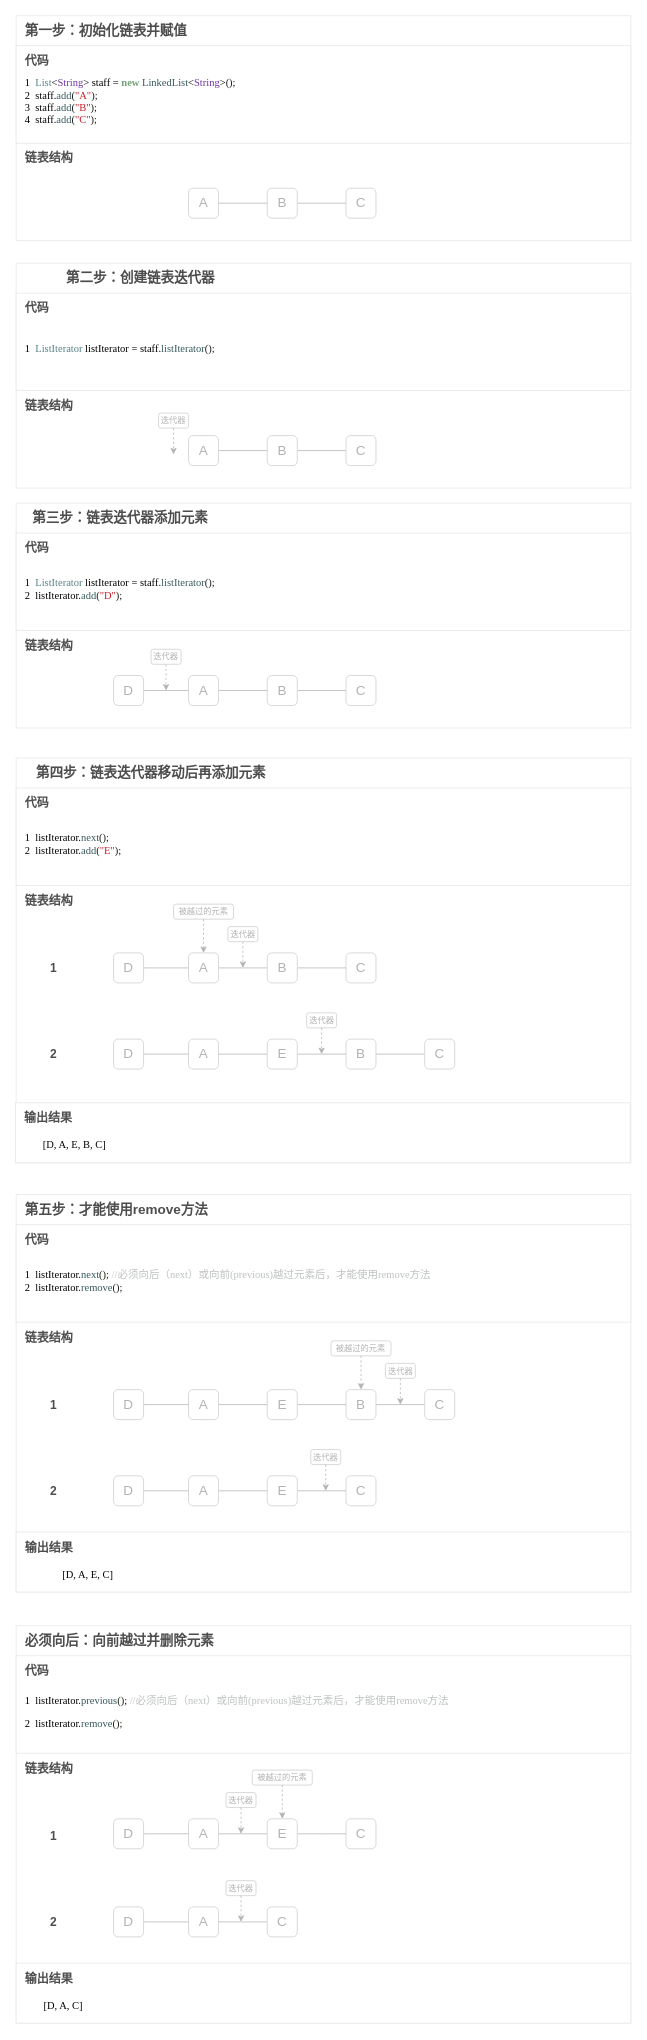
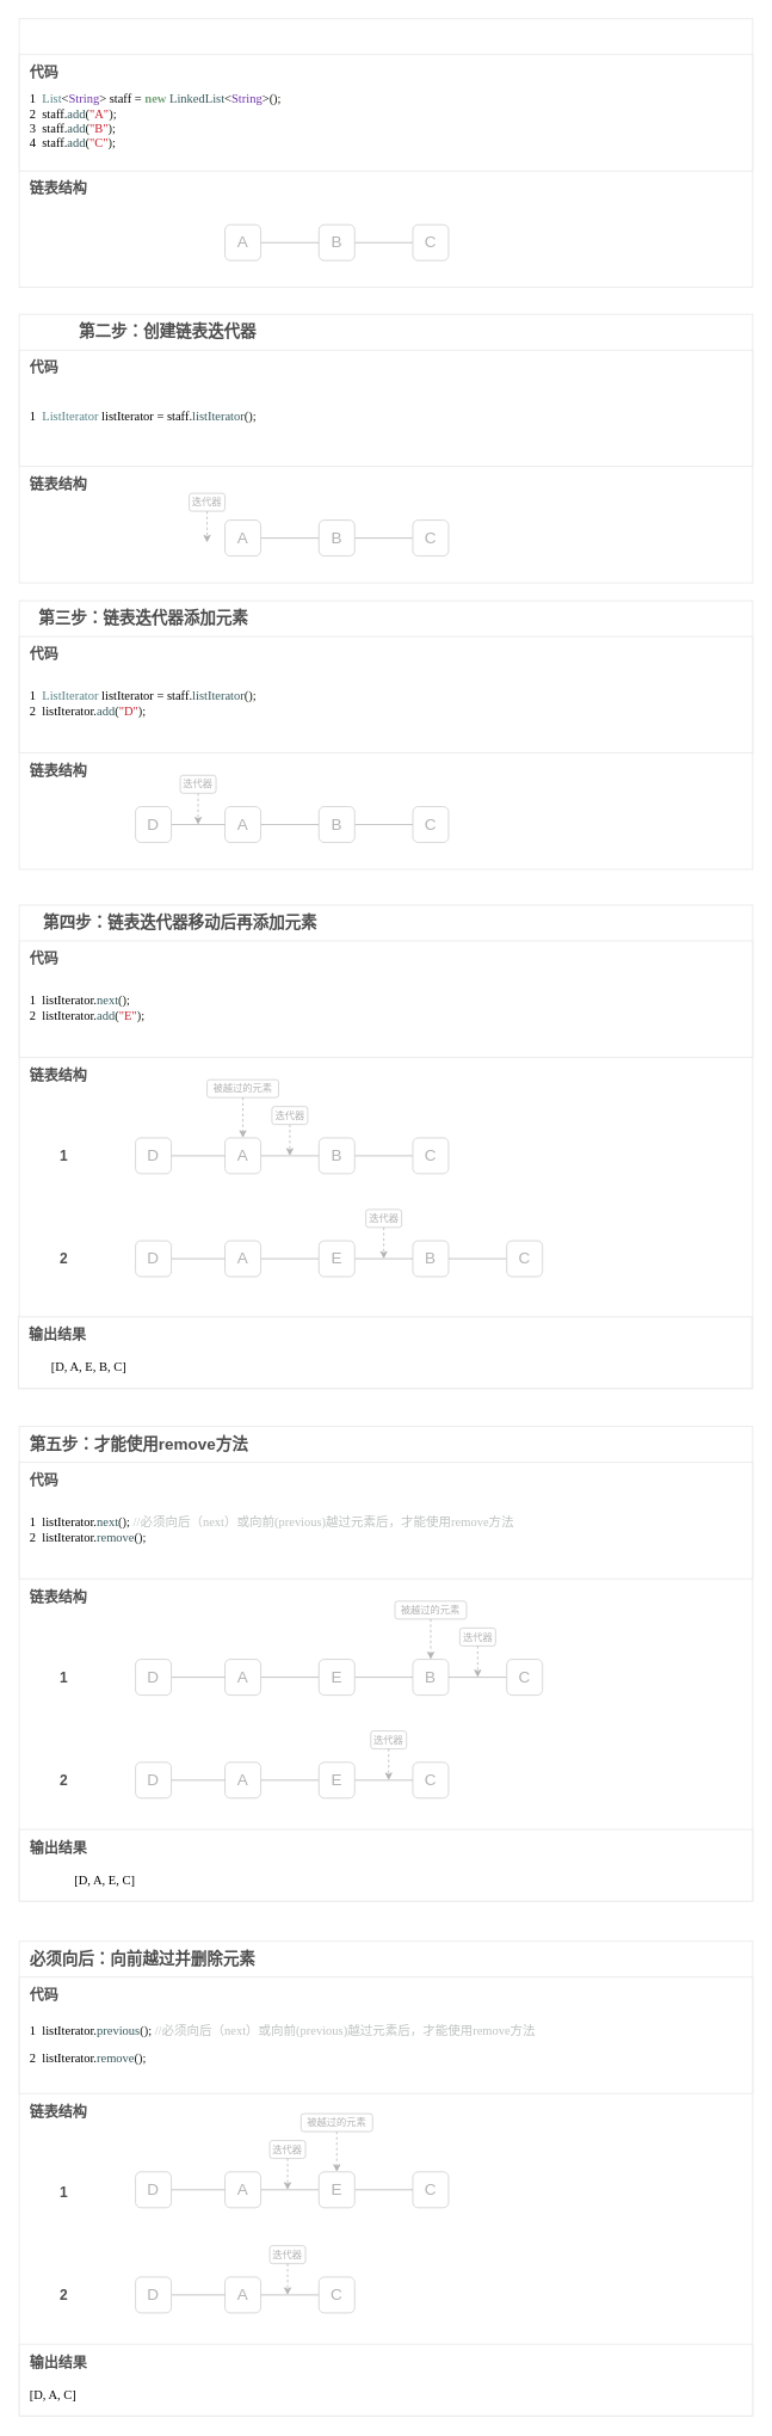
- <mxCell id="5" value="第一步：初始化链表并赋值" style="text;html=1;strokeColor=none;fillColor=none;align=left;verticalAlign=middle;whiteSpace=wrap;rounded=0;fontSize=18;fontStyle=1;fontColor=#4D4D4D;" parent="1" vertex="1"><mxGeometry x="31" y="30" width="240" height="20" as="geometry" /></mxCell>
- <mxCell id="131" value="&lt;pre style=&quot;background-color: rgb(255 , 255 , 255)&quot;&gt;&lt;pre&gt;&lt;pre&gt;&lt;pre&gt;&lt;pre&gt;&lt;font face=&quot;menlo&quot;&gt;&lt;span style=&quot;font-size: 14px&quot;&gt;[D, A, C]&lt;/span&gt;&lt;span style=&quot;font-size: 10.5pt&quot;&gt;&lt;br&gt;&lt;/span&gt;&lt;/font&gt;&lt;/pre&gt;&lt;/pre&gt;&lt;/pre&gt;&lt;/pre&gt;&lt;/pre&gt;" style="text;html=1;strokeColor=none;fillColor=none;align=left;verticalAlign=middle;whiteSpace=wrap;rounded=0;fontSize=18;fontColor=#000000;" vertex="1" parent="1"><mxGeometry x="56" y="2657.5" width="740" height="30" as="geometry" /></mxCell>
+ <mxCell id="131" value="&lt;pre style=&quot;background-color: rgb(255 , 255 , 255)&quot;&gt;&lt;pre&gt;&lt;pre&gt;&lt;pre&gt;&lt;pre&gt;&lt;font face=&quot;menlo&quot;&gt;&lt;span style=&quot;font-size: 14px&quot;&gt;[D, A, C]&lt;/span&gt;&lt;span style=&quot;font-size: 10.5pt&quot;&gt;&lt;br&gt;&lt;/span&gt;&lt;/font&gt;&lt;/pre&gt;&lt;/pre&gt;&lt;/pre&gt;&lt;/pre&gt;&lt;/pre&gt;" style="text;html=1;strokeColor=none;fillColor=none;align=left;verticalAlign=middle;whiteSpace=wrap;rounded=0;fontSize=18;fontColor=#000000;" vertex="1" parent="1"><mxGeometry x="31" y="2657.5" width="740" height="30" as="geometry" /></mxCell>
